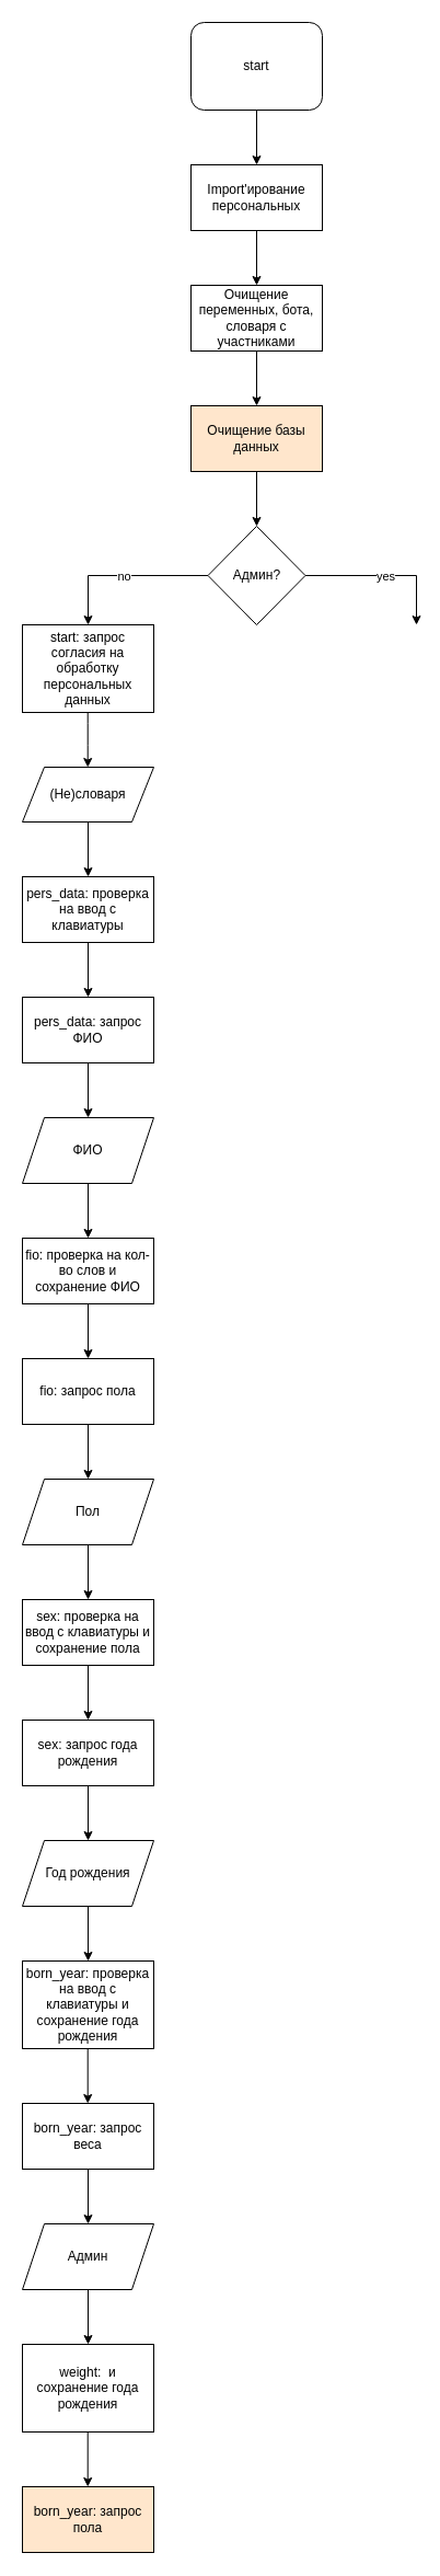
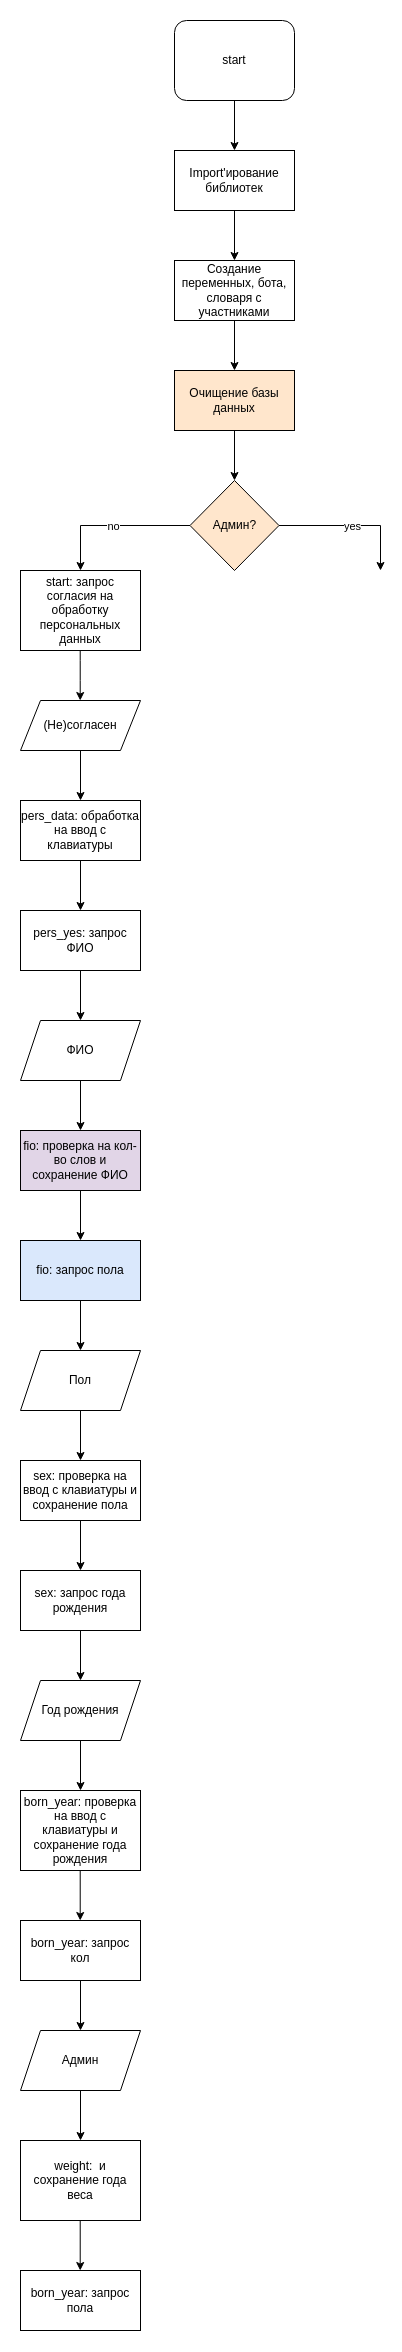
- <mxCell id="4" value="Import'ирование персональных" style="rounded=0;whiteSpace=wrap;html=1;" vertex="1" parent="1"><mxGeometry x="174" y="150" width="120" height="60" as="geometry" /></mxCell>
+ <mxCell id="4" value="Import'ирование библиотек" style="rounded=0;whiteSpace=wrap;html=1;" vertex="1" parent="1"><mxGeometry x="174" y="150" width="120" height="60" as="geometry" /></mxCell>
- <mxCell id="6" value="Очищение переменных, бота, словаря с участниками" style="rounded=0;whiteSpace=wrap;html=1;" vertex="1" parent="1"><mxGeometry x="174" y="260" width="120" height="60" as="geometry" /></mxCell>
+ <mxCell id="6" value="Создание переменных, бота, словаря с участниками" style="rounded=0;whiteSpace=wrap;html=1;" vertex="1" parent="1"><mxGeometry x="174" y="260" width="120" height="60" as="geometry" /></mxCell>
- <mxCell id="22" value="Админ?" style="rhombus;whiteSpace=wrap;html=1;" vertex="1" parent="1"><mxGeometry x="189.5" y="480" width="89" height="90" as="geometry" /></mxCell>
+ <mxCell id="22" value="Админ?" style="rhombus;whiteSpace=wrap;html=1;fillColor=#ffe6cc;" vertex="1" parent="1"><mxGeometry x="189.5" y="480" width="89" height="90" as="geometry" /></mxCell>
- <mxCell id="12" value="(Не)словаря" style="shape=parallelogram;perimeter=parallelogramPerimeter;whiteSpace=wrap;html=1;fixedSize=1;" vertex="1" parent="1"><mxGeometry x="20" y="700" width="120" height="50" as="geometry" /></mxCell>
+ <mxCell id="12" value="(Не)согласен" style="shape=parallelogram;perimeter=parallelogramPerimeter;whiteSpace=wrap;html=1;fixedSize=1;" vertex="1" parent="1"><mxGeometry x="20" y="700" width="120" height="50" as="geometry" /></mxCell>
- <mxCell id="15" value="pers_data: проверка на ввод с клавиатуры" style="rounded=0;whiteSpace=wrap;html=1;" vertex="1" parent="1"><mxGeometry x="20" y="800" width="120" height="60" as="geometry" /></mxCell>
+ <mxCell id="15" value="pers_data: обработка на ввод с клавиатуры" style="rounded=0;whiteSpace=wrap;html=1;" vertex="1" parent="1"><mxGeometry x="20" y="800" width="120" height="60" as="geometry" /></mxCell>
- <mxCell id="17" value="pers_data: запрос ФИО" style="rounded=0;whiteSpace=wrap;html=1;" vertex="1" parent="1"><mxGeometry x="20" y="910" width="120" height="60" as="geometry" /></mxCell>
+ <mxCell id="17" value="pers_yes: запрос ФИО" style="rounded=0;whiteSpace=wrap;html=1;" vertex="1" parent="1"><mxGeometry x="20" y="910" width="120" height="60" as="geometry" /></mxCell>
- <mxCell id="21" value="fio: проверка на кол-во слов и сохранение ФИО" style="rounded=0;whiteSpace=wrap;html=1;" vertex="1" parent="1"><mxGeometry x="20" y="1130" width="120" height="60" as="geometry" /></mxCell>
+ <mxCell id="21" value="fio: проверка на кол-во слов и сохранение ФИО" style="rounded=0;whiteSpace=wrap;html=1;fillColor=#e1d5e7;" vertex="1" parent="1"><mxGeometry x="20" y="1130" width="120" height="60" as="geometry" /></mxCell>
- <mxCell id="28" value="fio: запрос пола" style="rounded=0;whiteSpace=wrap;html=1;" vertex="1" parent="1"><mxGeometry x="20" y="1240" width="120" height="60" as="geometry" /></mxCell>
+ <mxCell id="28" value="fio: запрос пола" style="rounded=0;whiteSpace=wrap;html=1;fillColor=#dae8fc;" vertex="1" parent="1"><mxGeometry x="20" y="1240" width="120" height="60" as="geometry" /></mxCell>
- <mxCell id="40" value="born_year: запрос веса" style="rounded=0;whiteSpace=wrap;html=1;" vertex="1" parent="1"><mxGeometry x="20" y="1920" width="120" height="60" as="geometry" /></mxCell>
+ <mxCell id="40" value="born_year: запрос кол" style="rounded=0;whiteSpace=wrap;html=1;" vertex="1" parent="1"><mxGeometry x="20" y="1920" width="120" height="60" as="geometry" /></mxCell>
- <mxCell id="44" value="weight:&amp;nbsp; и сохранение года рождения" style="rounded=0;whiteSpace=wrap;html=1;" vertex="1" parent="1"><mxGeometry x="20" y="2140" width="120" height="80" as="geometry" /></mxCell>
+ <mxCell id="44" value="weight:&amp;nbsp; и сохранение года веса" style="rounded=0;whiteSpace=wrap;html=1;" vertex="1" parent="1"><mxGeometry x="20" y="2140" width="120" height="80" as="geometry" /></mxCell>
- <mxCell id="46" value="born_year: запрос пола" style="rounded=0;whiteSpace=wrap;html=1;fillColor=#ffe6cc;" vertex="1" parent="1"><mxGeometry x="20" y="2270" width="120" height="60" as="geometry" /></mxCell>
+ <mxCell id="46" value="born_year: запрос пола" style="rounded=0;whiteSpace=wrap;html=1;" vertex="1" parent="1"><mxGeometry x="20" y="2270" width="120" height="60" as="geometry" /></mxCell>
